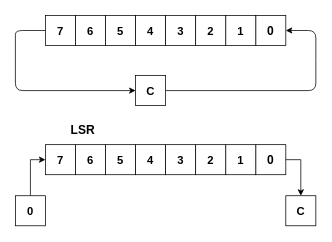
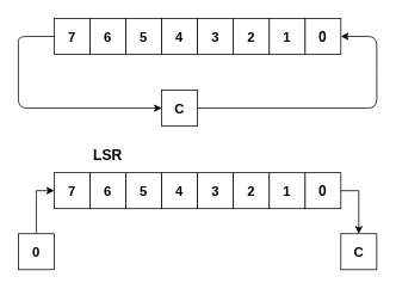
- <mxCell id="43" value="&lt;b&gt;&lt;font style=&quot;font-size: 16px&quot;&gt;LSR&lt;/font&gt;&lt;/b&gt;" style="text;html=1;strokeColor=none;fillColor=none;align=center;verticalAlign=middle;whiteSpace=wrap;rounded=0;fontSize=15;" vertex="1" parent="1"><mxGeometry x="90" y="162" width="40" height="20" as="geometry" /></mxCell>
+ <mxCell id="43" value="&lt;b&gt;&lt;font style=&quot;font-size: 16px&quot;&gt;LSR&lt;/font&gt;&lt;/b&gt;" style="text;html=1;strokeColor=none;fillColor=none;align=center;verticalAlign=middle;whiteSpace=wrap;rounded=0;fontSize=15;" vertex="1" parent="1"><mxGeometry x="100" y="162" width="40" height="20" as="geometry" /></mxCell>
